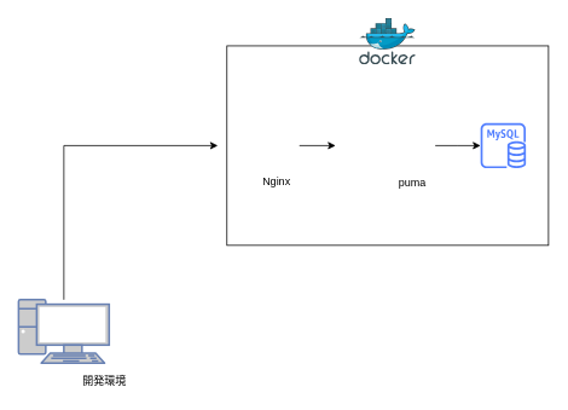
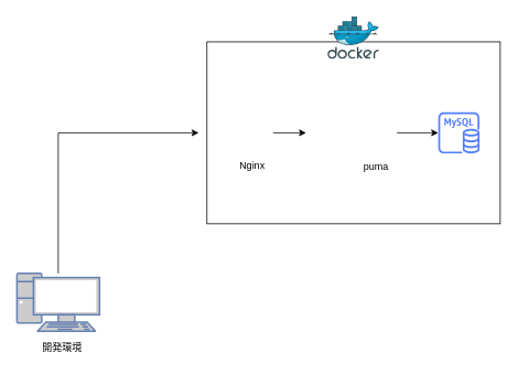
- <mxCell id="14" value="開発環境" style="text;html=1;strokeColor=none;fillColor=none;align=center;verticalAlign=middle;whiteSpace=wrap;rounded=0;" vertex="1" parent="1"><mxGeometry x="80" y="410" width="70" height="20" as="geometry" /></mxCell>
+ <mxCell id="14" value="開発環境" style="text;html=1;strokeColor=none;fillColor=none;align=center;verticalAlign=middle;whiteSpace=wrap;rounded=0;" vertex="1" parent="1"><mxGeometry x="40" y="410" width="70" height="20" as="geometry" /></mxCell>
